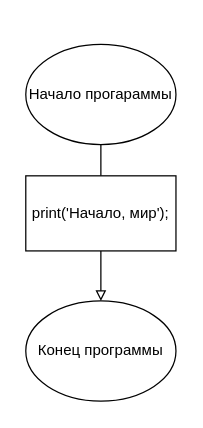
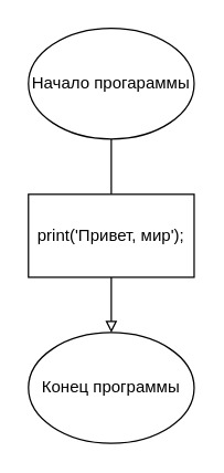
- <mxCell id="3" value="Начало прогараммы" style="ellipse;whiteSpace=wrap;html=1;" parent="1" vertex="1"><mxGeometry x="20" y="35" width="120" height="80" as="geometry" /></mxCell>
+ <mxCell id="3" value="Начало прогараммы" style="ellipse;whiteSpace=wrap;html=1;" parent="1" vertex="1"><mxGeometry x="20" y="20" width="120" height="80" as="geometry" /></mxCell>
- <mxCell id="5" value="print('Начало, мир');" style="rounded=0;whiteSpace=wrap;html=1;" parent="1" vertex="1"><mxGeometry x="20" y="140" width="120" height="60" as="geometry" /></mxCell>
+ <mxCell id="5" value="print('Привет, мир');" style="rounded=0;whiteSpace=wrap;html=1;" parent="1" vertex="1"><mxGeometry x="20" y="140" width="120" height="60" as="geometry" /></mxCell>
